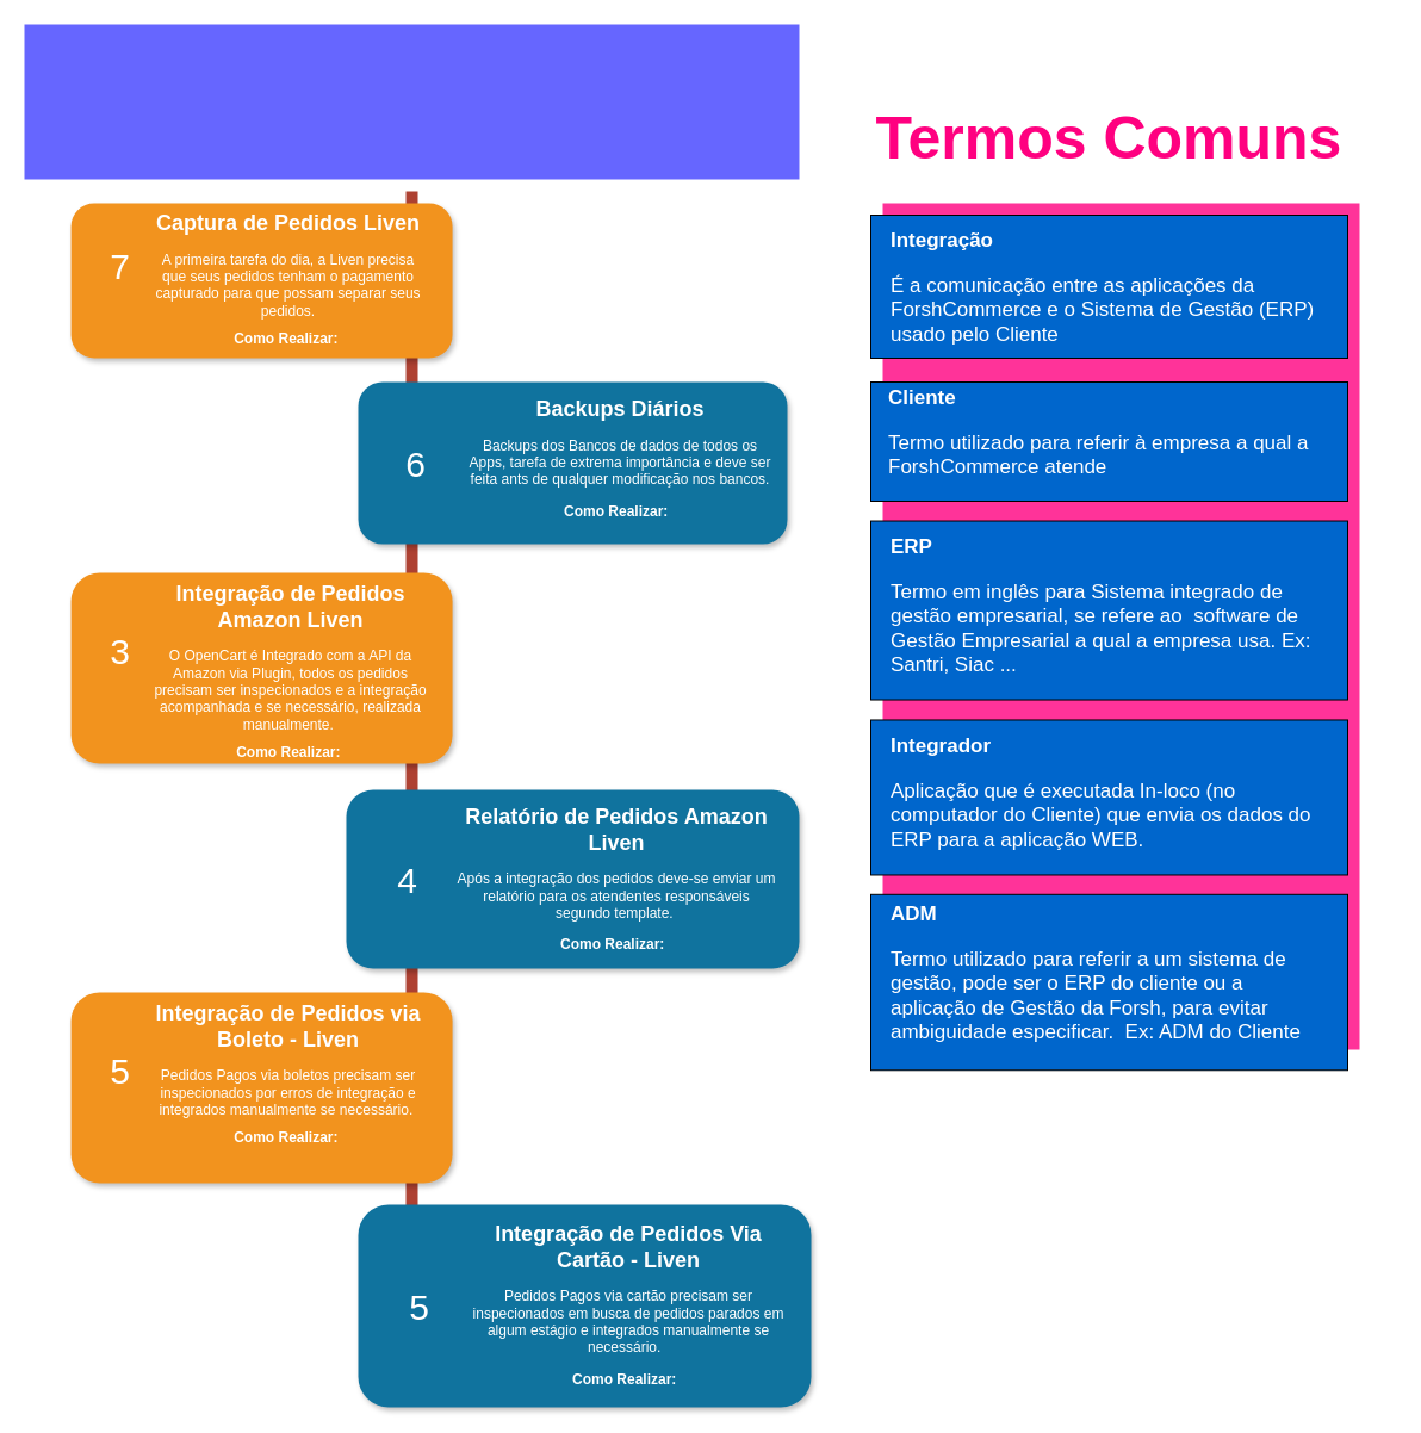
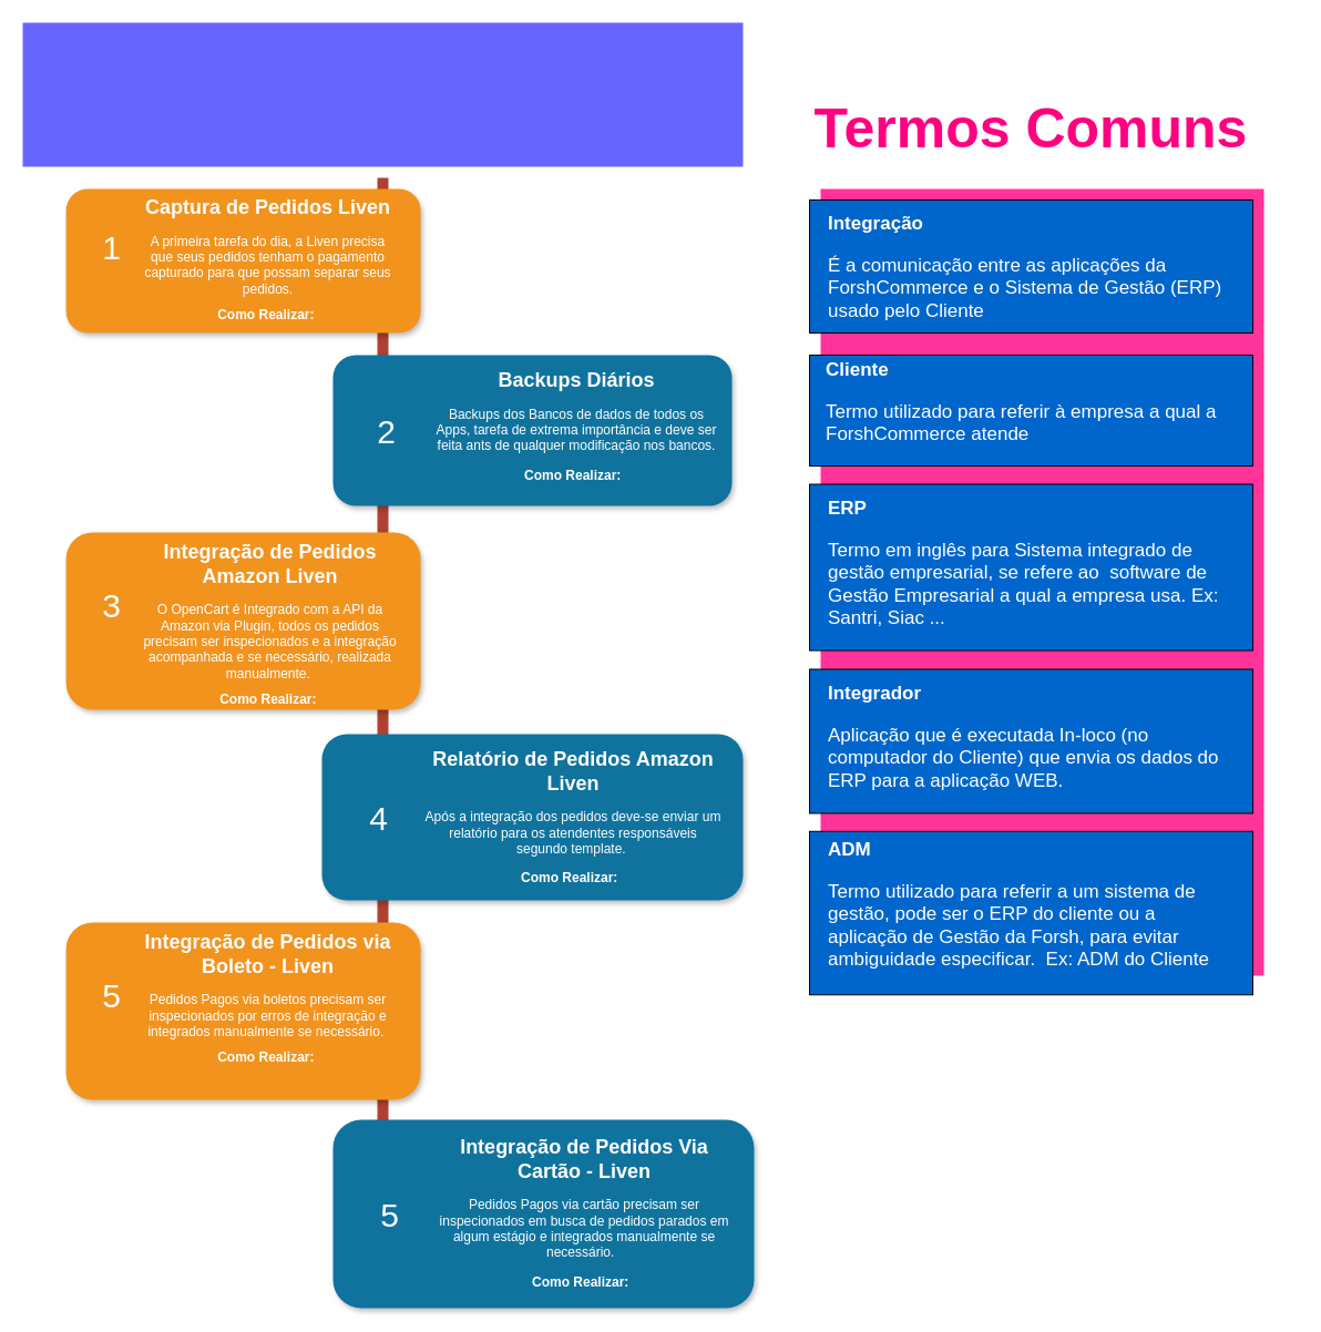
- <mxCell id="11" value="7" style="text;html=1;strokeColor=none;fillColor=none;align=center;verticalAlign=middle;whiteSpace=wrap;fontSize=30;fontColor=#FFFFFF;" parent="9" vertex="1"><mxGeometry x="19.999" y="40.857" width="43.478" height="24.762" as="geometry" /></mxCell>
+ <mxCell id="11" value="1" style="text;html=1;strokeColor=none;fillColor=none;align=center;verticalAlign=middle;whiteSpace=wrap;fontSize=30;fontColor=#FFFFFF;" parent="9" vertex="1"><mxGeometry x="19.999" y="40.857" width="43.478" height="24.762" as="geometry" /></mxCell>
- <mxCell id="6" value="6" style="text;html=1;strokeColor=none;fillColor=none;align=center;verticalAlign=middle;whiteSpace=wrap;fontSize=30;fontColor=#FFFFFF;" parent="4" vertex="1"><mxGeometry x="16.364" y="52.8" width="65.455" height="32" as="geometry" /></mxCell>
+ <mxCell id="6" value="2" style="text;html=1;strokeColor=none;fillColor=none;align=center;verticalAlign=middle;whiteSpace=wrap;fontSize=30;fontColor=#FFFFFF;" parent="4" vertex="1"><mxGeometry x="16.364" y="52.8" width="65.455" height="32" as="geometry" /></mxCell>
